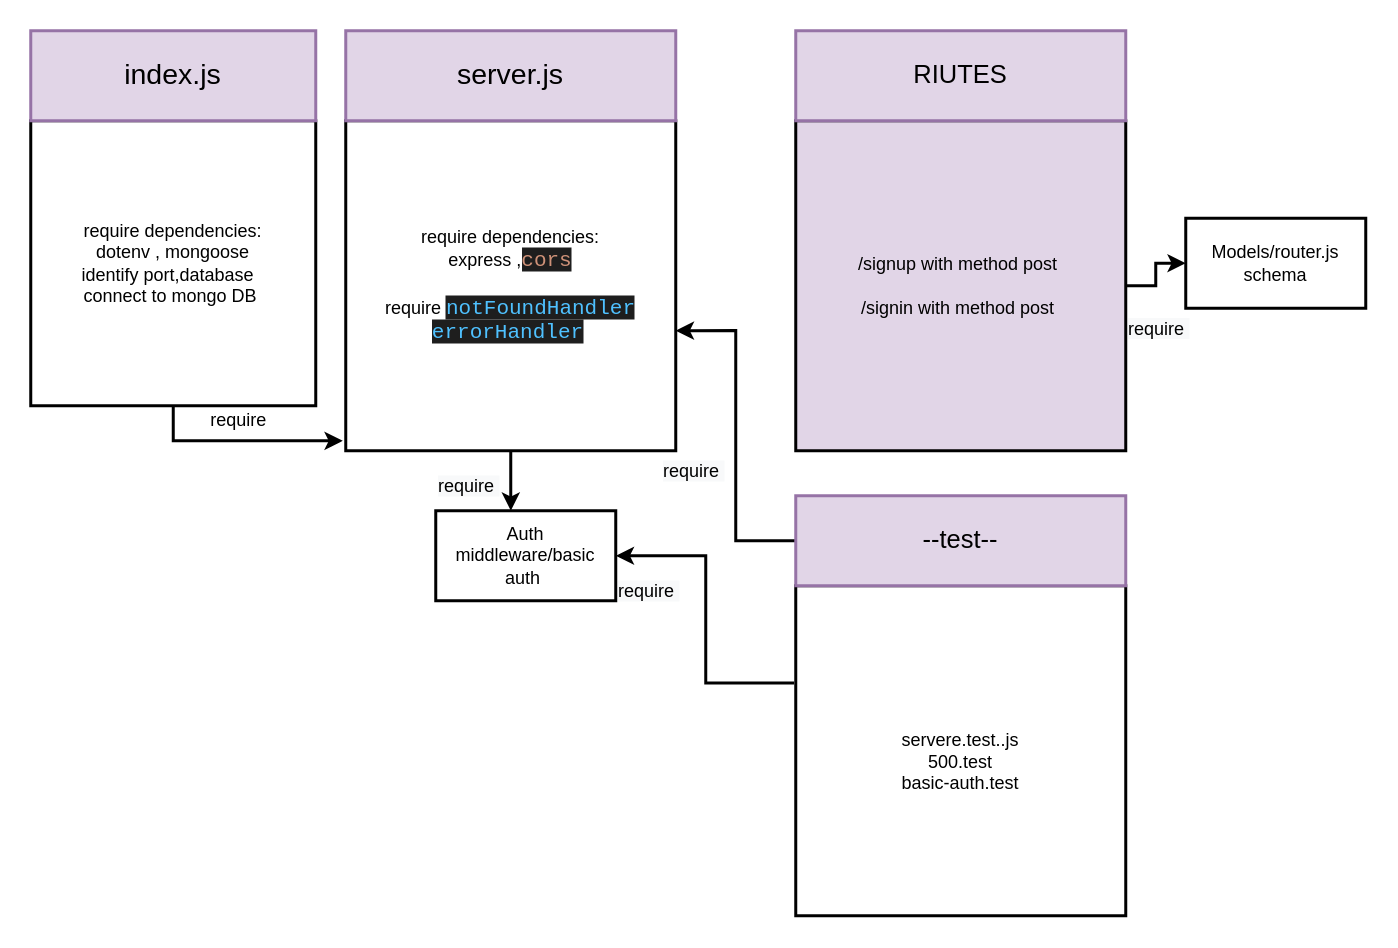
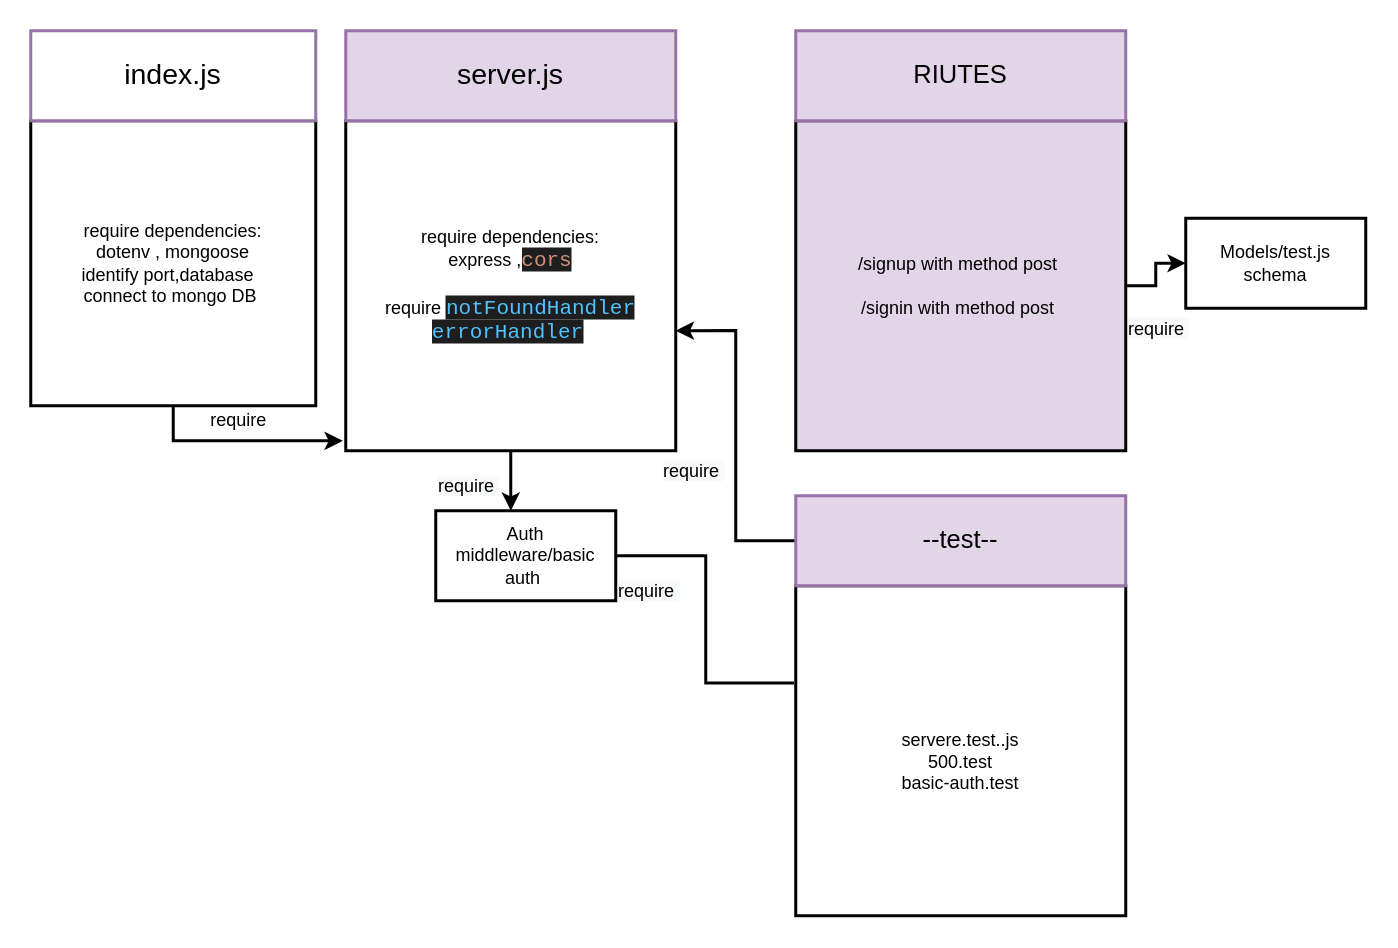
- <mxCell id="4" value="&lt;font style=&quot;font-size: 19px&quot;&gt;index.js&lt;/font&gt;" style="rounded=0;whiteSpace=wrap;html=1;strokeWidth=2;fillColor=#e1d5e7;strokeColor=#9673a6;" vertex="1" parent="1"><mxGeometry x="20" y="20" width="190" height="60" as="geometry" /></mxCell>
+ <mxCell id="4" value="&lt;font style=&quot;font-size: 19px&quot;&gt;index.js&lt;/font&gt;" style="rounded=0;whiteSpace=wrap;html=1;strokeWidth=2;fillColor=#ffffff;strokeColor=#9673a6;" vertex="1" parent="1"><mxGeometry x="20" y="20" width="190" height="60" as="geometry" /></mxCell>
- <mxCell id="12" value="Models/router.js&lt;br&gt;schema" style="rounded=0;whiteSpace=wrap;html=1;strokeWidth=2;" vertex="1" parent="1"><mxGeometry x="790" y="145" width="120" height="60" as="geometry" /></mxCell>
+ <mxCell id="12" value="Models/test.js&lt;br&gt;schema" style="rounded=0;whiteSpace=wrap;html=1;strokeWidth=2;" vertex="1" parent="1"><mxGeometry x="790" y="145" width="120" height="60" as="geometry" /></mxCell>
- <mxCell id="17" style="edgeStyle=orthogonalEdgeStyle;rounded=0;orthogonalLoop=1;jettySize=auto;html=1;exitX=-0.005;exitY=0.295;exitDx=0;exitDy=0;entryX=1;entryY=0.5;entryDx=0;entryDy=0;exitPerimeter=0;strokeWidth=2;" edge="1" parent="1" source="16" target="14"><mxGeometry relative="1" as="geometry" /></mxCell>
+ <mxCell id="17" style="edgeStyle=orthogonalEdgeStyle;rounded=0;orthogonalLoop=1;jettySize=auto;html=1;exitX=-0.005;exitY=0.295;exitDx=0;exitDy=0;entryX=1;entryY=0.5;entryDx=0;entryDy=0;exitPerimeter=0;strokeWidth=2;endArrow=none;" edge="1" parent="1" source="16" target="14"><mxGeometry relative="1" as="geometry" /></mxCell>
